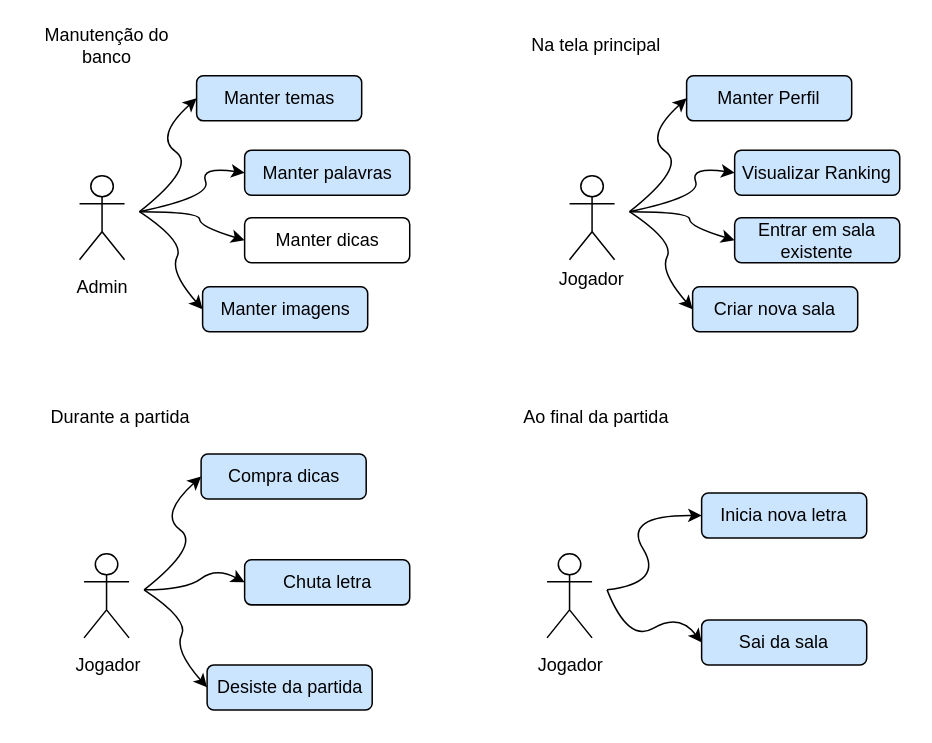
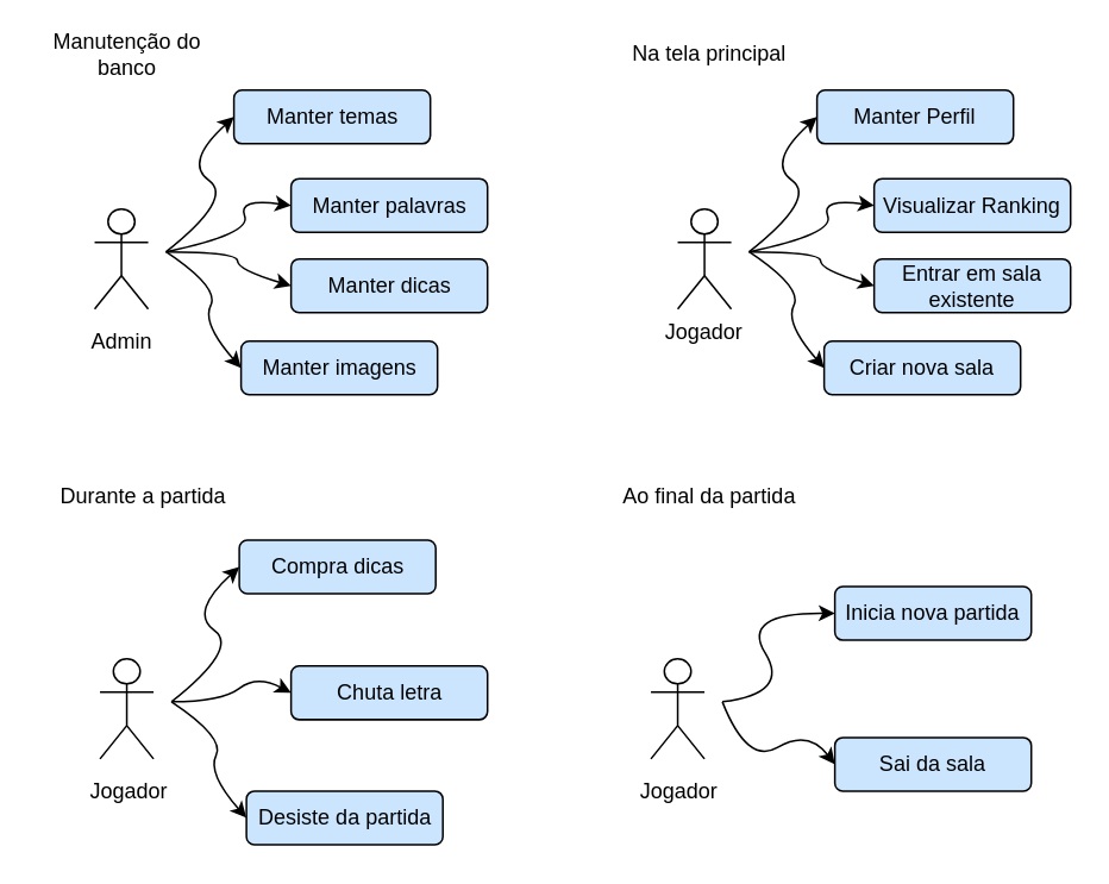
- <mxCell id="5" value="Manter dicas" style="rounded=1;whiteSpace=wrap;html=1;fillColor=#ffffff;" parent="1" vertex="1"><mxGeometry x="162.5" y="144.5" width="110" height="30" as="geometry" /></mxCell>
+ <mxCell id="5" value="Manter dicas" style="rounded=1;whiteSpace=wrap;html=1;fillColor=#CCE5FF;" parent="1" vertex="1"><mxGeometry x="162.5" y="144.5" width="110" height="30" as="geometry" /></mxCell>
- <mxCell id="21" value="Inicia nova letra" style="rounded=1;whiteSpace=wrap;html=1;fillColor=#CCE5FF;" parent="1" vertex="1"><mxGeometry x="467" y="328" width="110" height="30" as="geometry" /></mxCell>
+ <mxCell id="21" value="Inicia nova partida" style="rounded=1;whiteSpace=wrap;html=1;fillColor=#CCE5FF;" parent="1" vertex="1"><mxGeometry x="467" y="328" width="110" height="30" as="geometry" /></mxCell>
